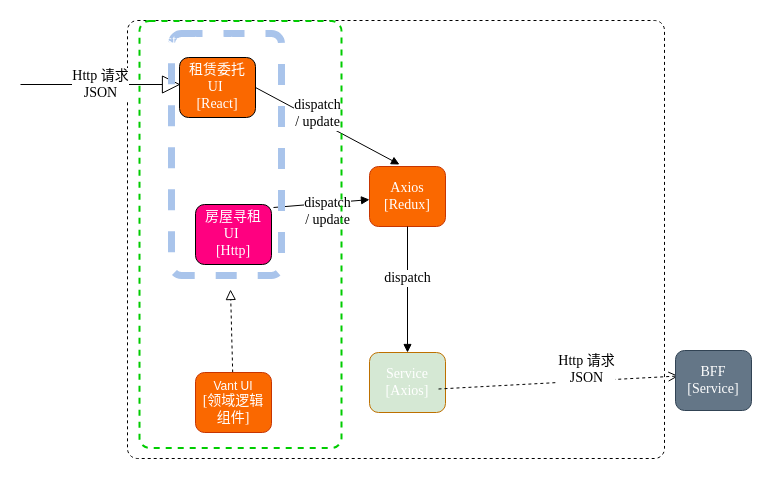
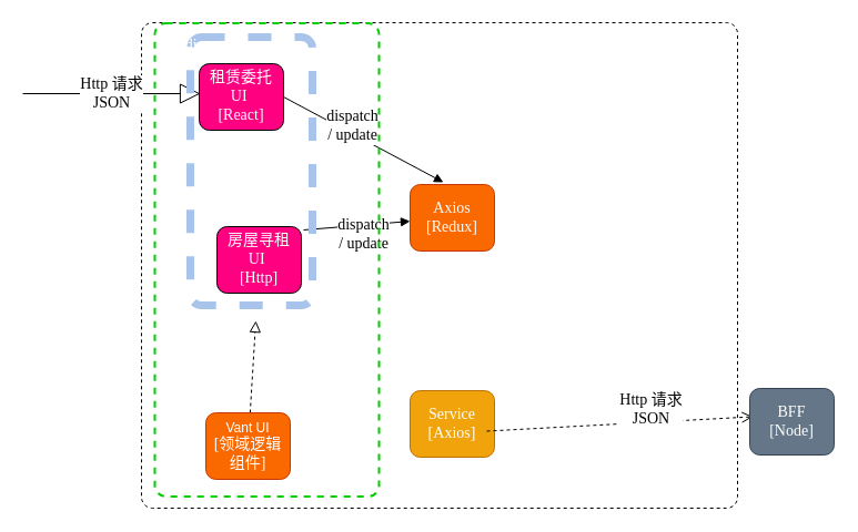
- <mxCell id="16" value="&amp;lt;&amp;lt;structured&amp;gt;&amp;gt;" style="dashed=1;rounded=1;absoluteArcSize=1;arcSize=20;html=1;verticalAlign=top;align=left;spacingTop=5;spacingLeft=10;fontFamily=Times New Roman;fontSize=14;fontColor=#FFFFFF;strokeColor=#00CC00;strokeWidth=2;fillColor=none;" vertex="1" parent="1"><mxGeometry x="139" y="20.5" width="202" height="427" as="geometry" /></mxCell>
+ <mxCell id="16" value="&amp;lt;&amp;lt;dispatch&amp;gt;&amp;gt;" style="dashed=1;rounded=1;absoluteArcSize=1;arcSize=20;html=1;verticalAlign=top;align=left;spacingTop=5;spacingLeft=10;fontFamily=Times New Roman;fontSize=14;fontColor=#FFFFFF;strokeColor=#00CC00;strokeWidth=2;fillColor=none;" vertex="1" parent="1"><mxGeometry x="139" y="20.5" width="202" height="427" as="geometry" /></mxCell>
- <mxCell id="3" value="&lt;span style=&quot;color: rgb(255, 255, 255); font-family: &amp;quot;Times New Roman&amp;quot;; font-size: 14px;&quot;&gt;租赁委托UI&amp;nbsp;&lt;/span&gt;&lt;br style=&quot;color: rgb(255, 255, 255); font-family: &amp;quot;Times New Roman&amp;quot;; font-size: 14px;&quot;&gt;&lt;span style=&quot;color: rgb(255, 255, 255); font-family: &amp;quot;Times New Roman&amp;quot;; font-size: 14px;&quot;&gt;[React]&lt;/span&gt;" style="rounded=1;whiteSpace=wrap;html=1;fillColor=#fa6800;" vertex="1" parent="1"><mxGeometry x="179" y="57" width="76" height="60" as="geometry" /></mxCell>
+ <mxCell id="3" value="&lt;span style=&quot;color: rgb(255, 255, 255); font-family: &amp;quot;Times New Roman&amp;quot;; font-size: 14px;&quot;&gt;租赁委托UI&amp;nbsp;&lt;/span&gt;&lt;br style=&quot;color: rgb(255, 255, 255); font-family: &amp;quot;Times New Roman&amp;quot;; font-size: 14px;&quot;&gt;&lt;span style=&quot;color: rgb(255, 255, 255); font-family: &amp;quot;Times New Roman&amp;quot;; font-size: 14px;&quot;&gt;[React]&lt;/span&gt;" style="rounded=1;whiteSpace=wrap;html=1;fillColor=#FF0080;" vertex="1" parent="1"><mxGeometry x="179" y="57" width="76" height="60" as="geometry" /></mxCell>
- <mxCell id="7" value="dispatch" style="html=1;verticalAlign=bottom;endArrow=block;rounded=0;fontFamily=Times New Roman;fontSize=14;fontColor=#000000;" edge="1" parent="1" source="6" target="8"><mxGeometry width="80" relative="1" as="geometry"><mxPoint x="407" y="226" as="sourcePoint" /><mxPoint x="412" y="309" as="targetPoint" /></mxGeometry></mxCell>
- <mxCell id="10" value="&lt;font face=&quot;Times New Roman&quot; color=&quot;#ffffff&quot;&gt;&lt;span style=&quot;font-size: 14px;&quot;&gt;BFF&lt;/span&gt;&lt;/font&gt;&lt;br style=&quot;color: rgb(255, 255, 255); font-family: &amp;quot;Times New Roman&amp;quot;; font-size: 14px;&quot;&gt;&lt;span style=&quot;color: rgb(255, 255, 255); font-family: &amp;quot;Times New Roman&amp;quot;; font-size: 14px;&quot;&gt;[Service]&lt;/span&gt;" style="rounded=1;whiteSpace=wrap;html=1;fillColor=#647687;fontColor=#ffffff;strokeColor=#314354;" vertex="1" parent="1"><mxGeometry x="675" y="350" width="76" height="60" as="geometry" /></mxCell>
+ <mxCell id="10" value="&lt;font face=&quot;Times New Roman&quot; color=&quot;#ffffff&quot;&gt;&lt;span style=&quot;font-size: 14px;&quot;&gt;BFF&lt;/span&gt;&lt;/font&gt;&lt;br style=&quot;color: rgb(255, 255, 255); font-family: &amp;quot;Times New Roman&amp;quot;; font-size: 14px;&quot;&gt;&lt;span style=&quot;color: rgb(255, 255, 255); font-family: &amp;quot;Times New Roman&amp;quot;; font-size: 14px;&quot;&gt;[Node]&lt;/span&gt;" style="rounded=1;whiteSpace=wrap;html=1;fillColor=#647687;fontColor=#ffffff;strokeColor=#314354;" vertex="1" parent="1"><mxGeometry x="675" y="350" width="76" height="60" as="geometry" /></mxCell>
- <mxCell id="8" value="&lt;font face=&quot;Times New Roman&quot; color=&quot;#ffffff&quot;&gt;&lt;span style=&quot;font-size: 14px;&quot;&gt;Service&lt;/span&gt;&lt;/font&gt;&lt;br style=&quot;color: rgb(255, 255, 255); font-family: &amp;quot;Times New Roman&amp;quot;; font-size: 14px;&quot;&gt;&lt;span style=&quot;color: rgb(255, 255, 255); font-family: &amp;quot;Times New Roman&amp;quot;; font-size: 14px;&quot;&gt;[Axios]&lt;/span&gt;" style="rounded=1;whiteSpace=wrap;html=1;fillColor=#d5e8d4;fontColor=#000000;strokeColor=#BD7000;" vertex="1" parent="1"><mxGeometry x="369" y="352" width="76" height="60" as="geometry" /></mxCell>
+ <mxCell id="8" value="&lt;font face=&quot;Times New Roman&quot; color=&quot;#ffffff&quot;&gt;&lt;span style=&quot;font-size: 14px;&quot;&gt;Service&lt;/span&gt;&lt;/font&gt;&lt;br style=&quot;color: rgb(255, 255, 255); font-family: &amp;quot;Times New Roman&amp;quot;; font-size: 14px;&quot;&gt;&lt;span style=&quot;color: rgb(255, 255, 255); font-family: &amp;quot;Times New Roman&amp;quot;; font-size: 14px;&quot;&gt;[Axios]&lt;/span&gt;" style="rounded=1;whiteSpace=wrap;html=1;fillColor=#f0a30a;fontColor=#000000;strokeColor=#BD7000;" vertex="1" parent="1"><mxGeometry x="369" y="352" width="76" height="60" as="geometry" /></mxCell>
- <mxCell id="15" value="&lt;font color=&quot;#ffffff&quot;&gt;Vant UI&lt;br style=&quot;font-family: &amp;quot;Times New Roman&amp;quot;; font-size: 14px;&quot;&gt;&lt;span style=&quot;font-family: &amp;quot;Times New Roman&amp;quot;; font-size: 14px;&quot;&gt;[领域逻辑组件]&lt;/span&gt;&lt;/font&gt;" style="rounded=1;whiteSpace=wrap;html=1;fillColor=#fa6800;fontColor=#000000;strokeColor=#C73500;" vertex="1" parent="1"><mxGeometry x="195" y="372" width="76" height="60" as="geometry" /></mxCell>
+ <mxCell id="15" value="&lt;font color=&quot;#ffffff&quot;&gt;Vant UI&lt;br style=&quot;font-family: &amp;quot;Times New Roman&amp;quot;; font-size: 14px;&quot;&gt;&lt;span style=&quot;font-family: &amp;quot;Times New Roman&amp;quot;; font-size: 14px;&quot;&gt;[领域逻辑组件]&lt;/span&gt;&lt;/font&gt;" style="rounded=1;whiteSpace=wrap;html=1;fillColor=#fa6800;fontColor=#000000;strokeColor=#C73500;" vertex="1" parent="1"><mxGeometry x="185" y="372" width="76" height="60" as="geometry" /></mxCell>
